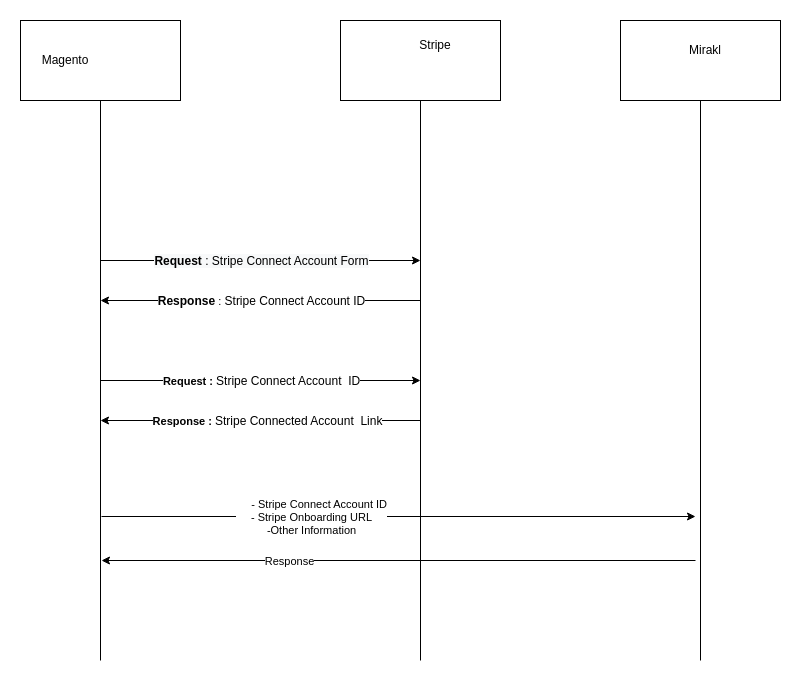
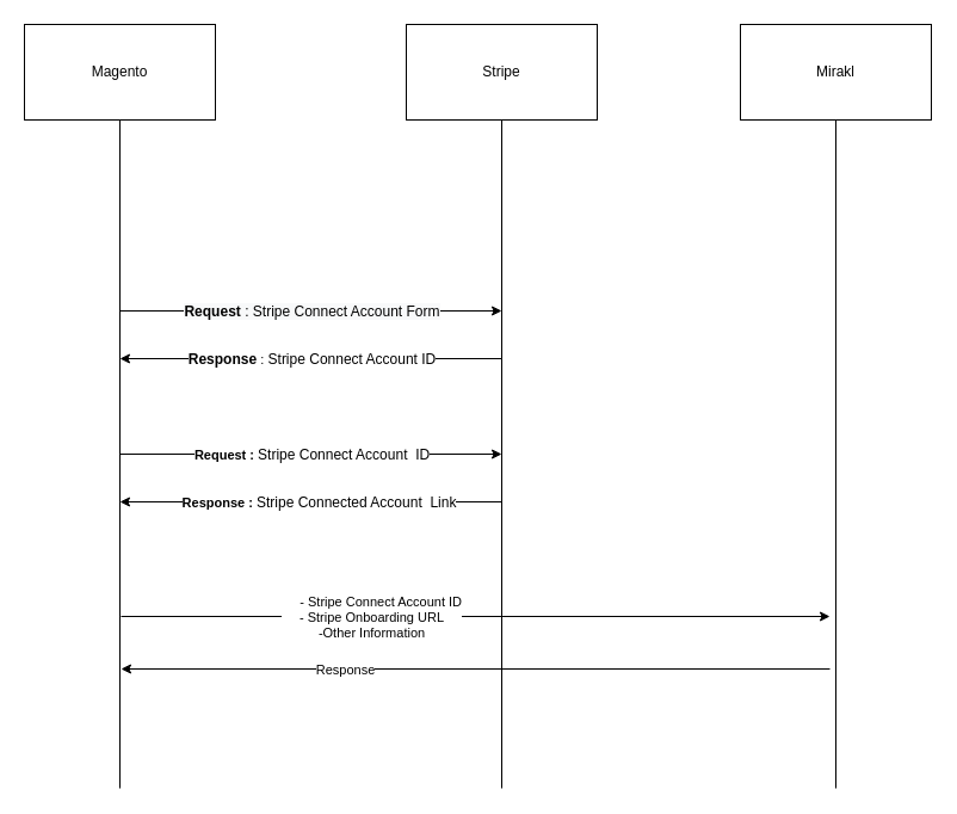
- <mxCell id="9" value="Stripe" style="text;html=1;strokeColor=none;fillColor=none;align=center;verticalAlign=middle;whiteSpace=wrap;rounded=0;" vertex="1" parent="1"><mxGeometry x="415" y="35" width="40" height="20" as="geometry" /></mxCell>
+ <mxCell id="9" value="Stripe" style="text;html=1;strokeColor=none;fillColor=none;align=center;verticalAlign=middle;whiteSpace=wrap;rounded=0;" vertex="1" parent="1"><mxGeometry x="400" y="50" width="40" height="20" as="geometry" /></mxCell>
- <mxCell id="10" value="Mirakl" style="text;html=1;strokeColor=none;fillColor=none;align=center;verticalAlign=middle;whiteSpace=wrap;rounded=0;" vertex="1" parent="1"><mxGeometry x="685" y="40" width="40" height="20" as="geometry" /></mxCell>
+ <mxCell id="10" value="Mirakl" style="text;html=1;strokeColor=none;fillColor=none;align=center;verticalAlign=middle;whiteSpace=wrap;rounded=0;" vertex="1" parent="1"><mxGeometry x="680" y="50" width="40" height="20" as="geometry" /></mxCell>
- <mxCell id="8" value="Magento" style="text;html=1;strokeColor=none;fillColor=none;align=center;verticalAlign=middle;whiteSpace=wrap;rounded=0;" vertex="1" parent="1"><mxGeometry x="45" y="50" width="40" height="20" as="geometry" /></mxCell>
+ <mxCell id="8" value="Magento" style="text;html=1;strokeColor=none;fillColor=none;align=center;verticalAlign=middle;whiteSpace=wrap;rounded=0;" vertex="1" parent="1"><mxGeometry x="80" y="50" width="40" height="20" as="geometry" /></mxCell>
